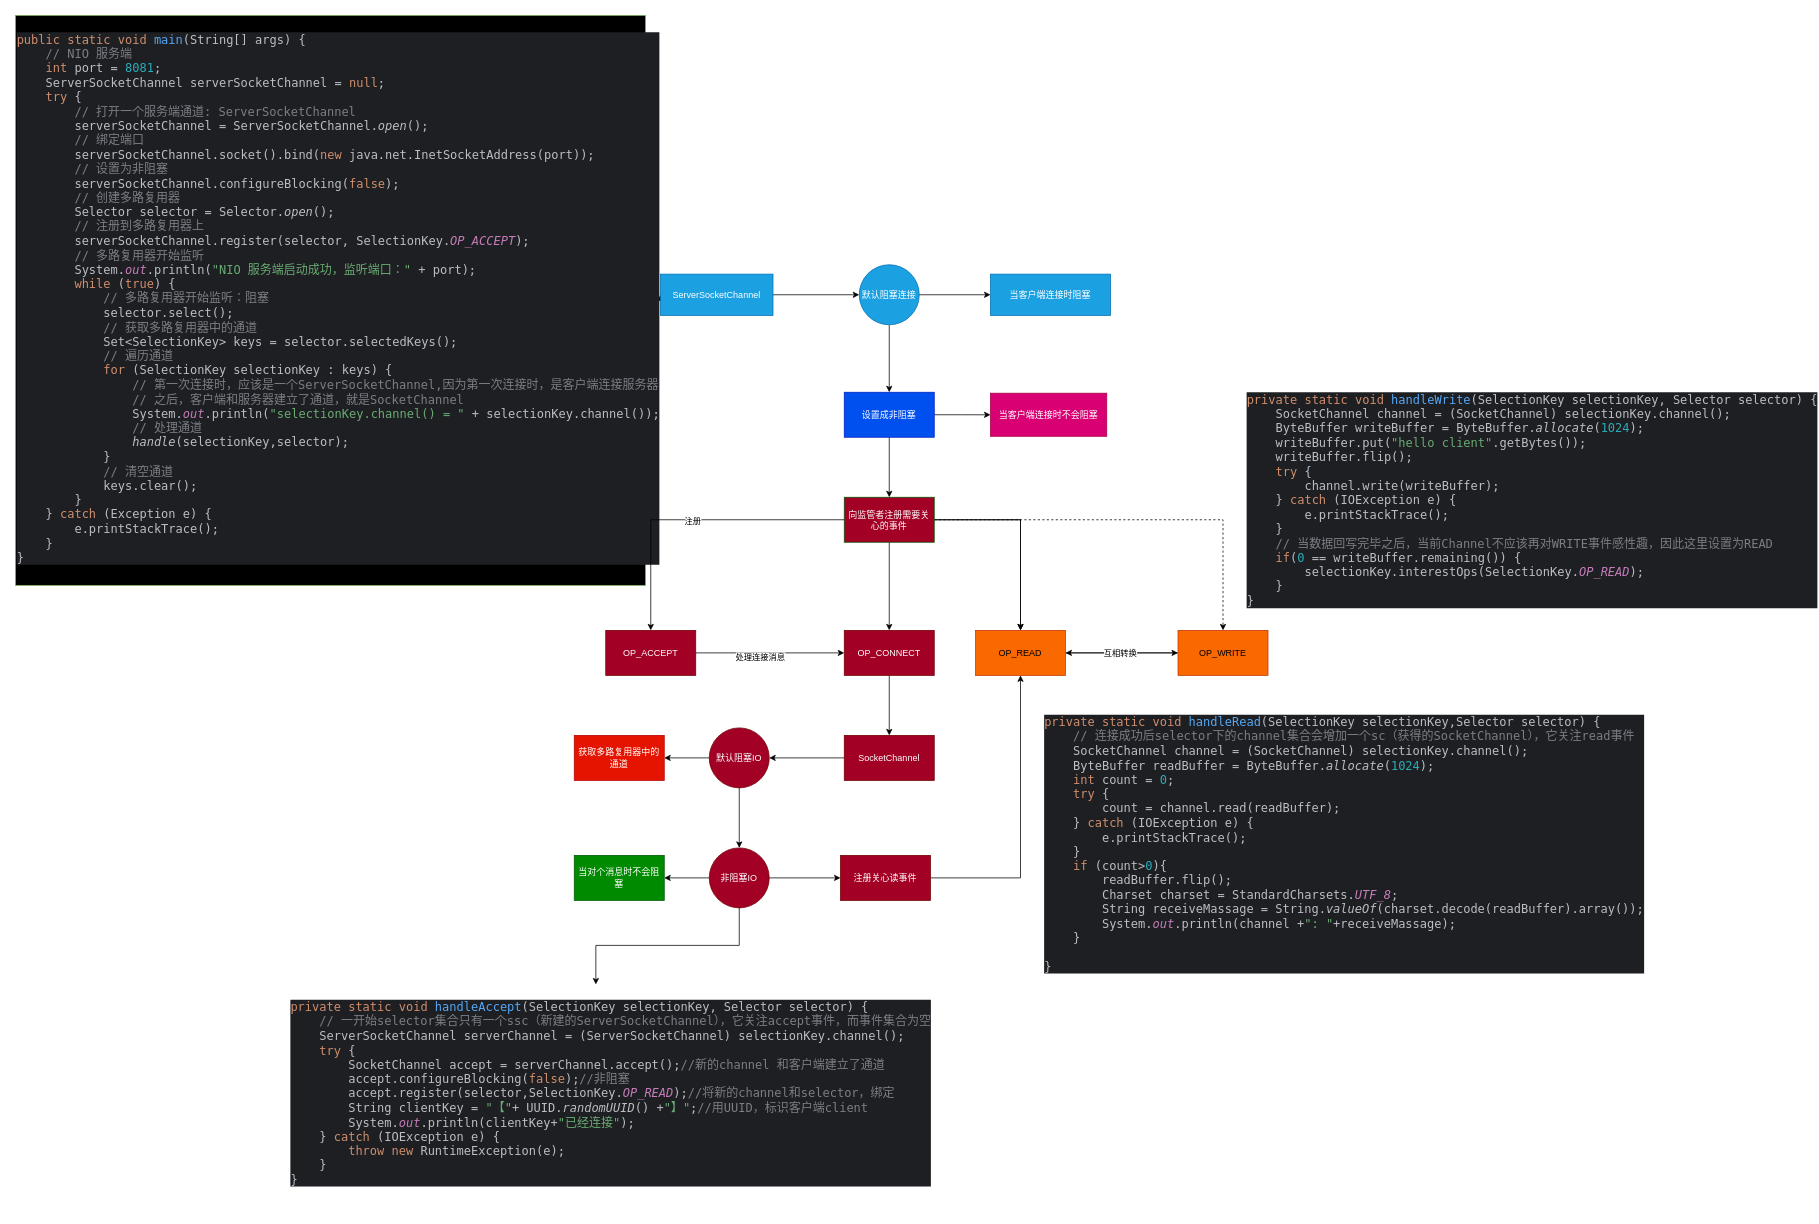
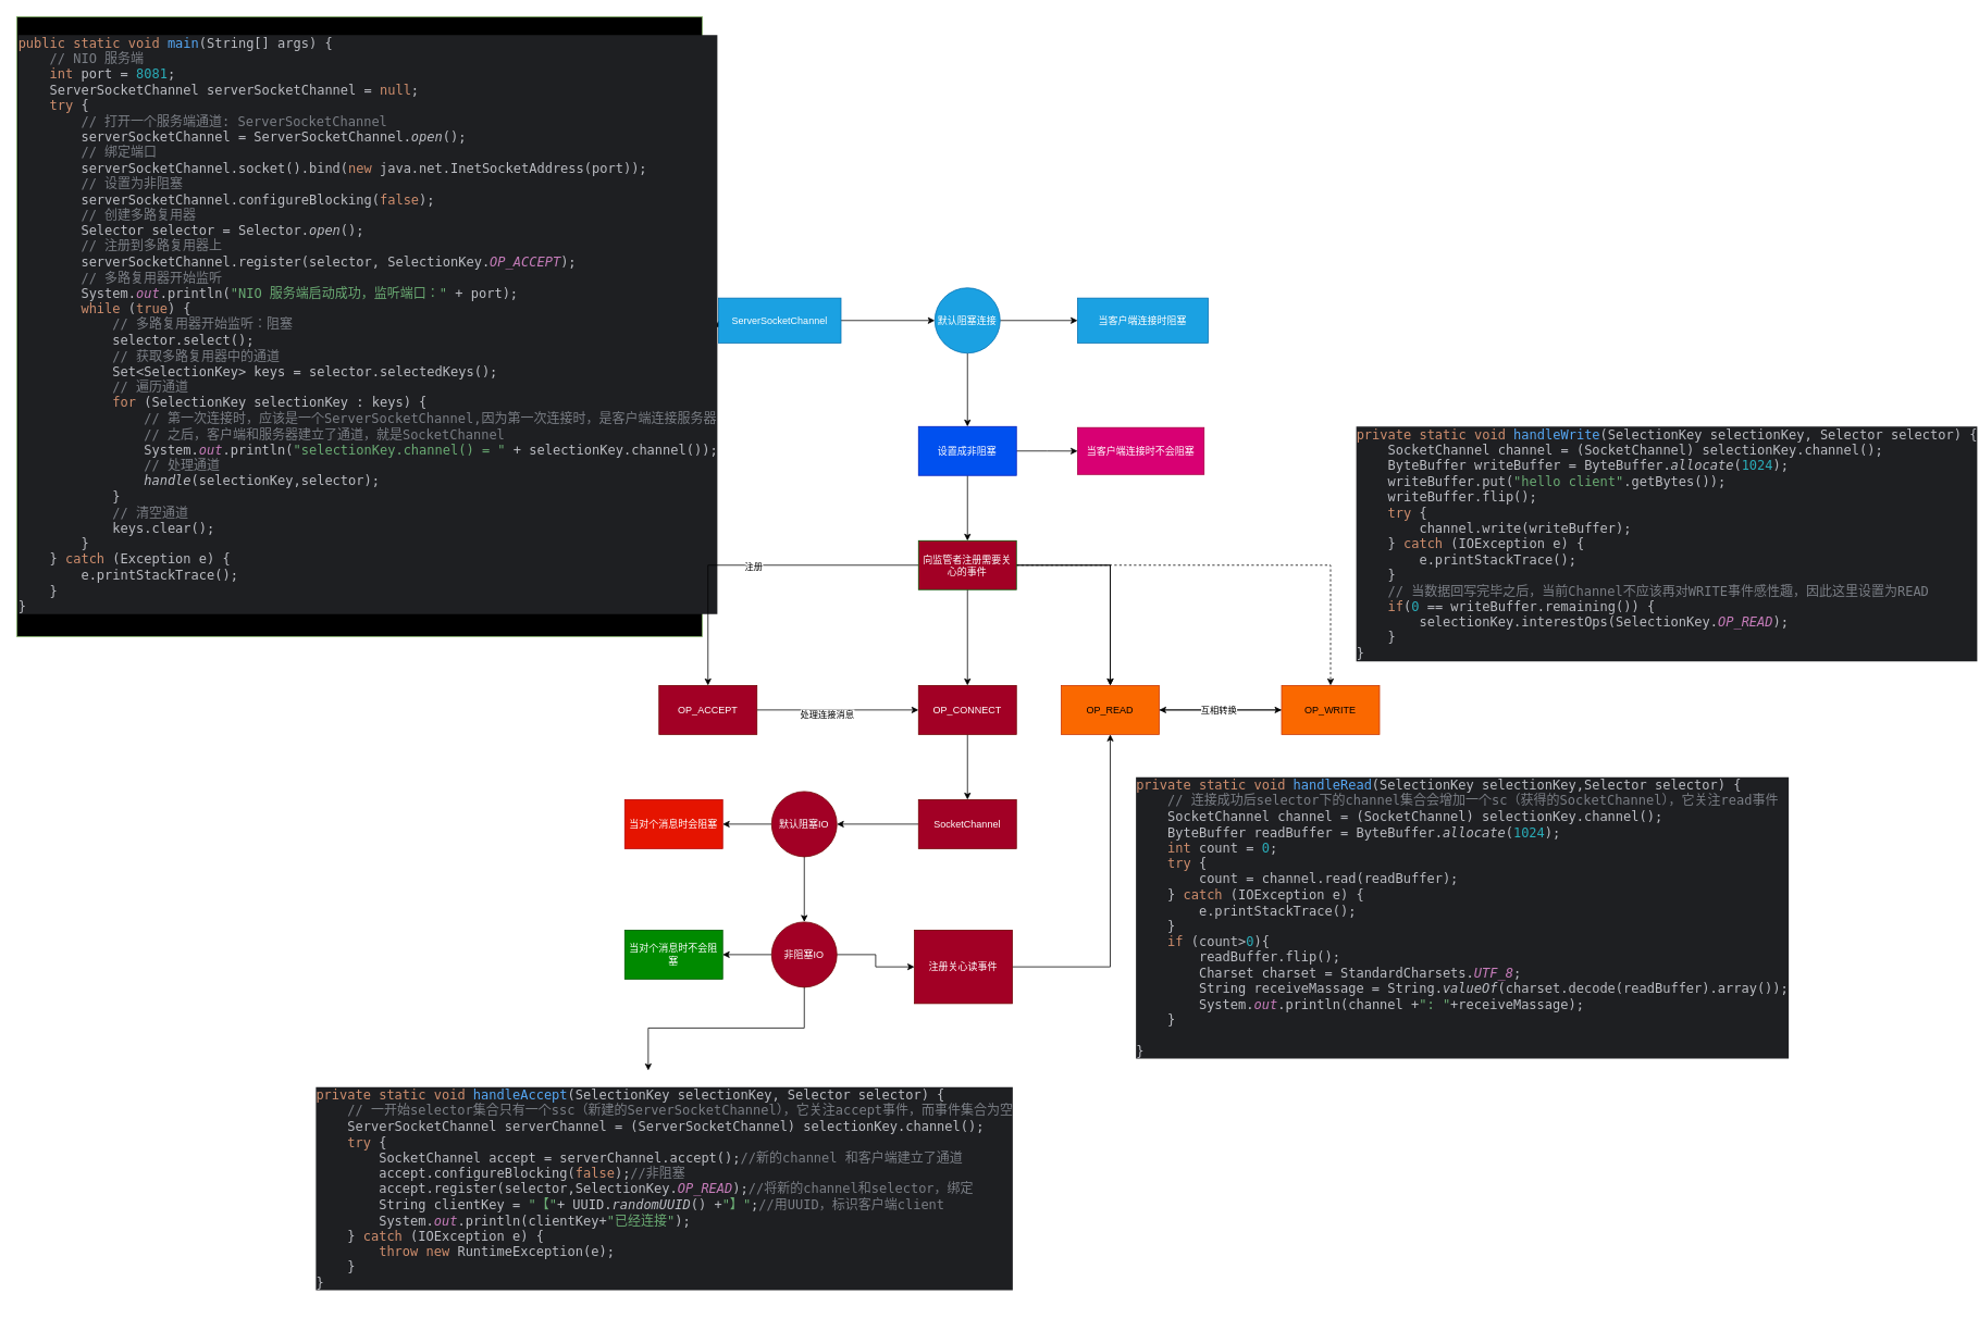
- <mxCell id="41" value="获取多路复用器中的通道" style="whiteSpace=wrap;html=1;fillColor=#e51400;strokeColor=#B20000;fontColor=#ffffff;" parent="1" vertex="1"><mxGeometry x="765" y="980" width="120" height="60" as="geometry" /></mxCell>
+ <mxCell id="41" value="当对个消息时会阻塞" style="whiteSpace=wrap;html=1;fillColor=#e51400;strokeColor=#B20000;fontColor=#ffffff;" parent="1" vertex="1"><mxGeometry x="765" y="980" width="120" height="60" as="geometry" /></mxCell>
- <mxCell id="40" value="注册关心读事件" style="whiteSpace=wrap;html=1;fillColor=#a20025;strokeColor=#6F0000;fontColor=#ffffff;" parent="1" vertex="1"><mxGeometry x="1120" y="1140" width="120" height="60" as="geometry" /></mxCell>
+ <mxCell id="40" value="注册关心读事件" style="whiteSpace=wrap;html=1;fillColor=#a20025;strokeColor=#6F0000;fontColor=#ffffff;" parent="1" vertex="1"><mxGeometry x="1120" y="1140" width="120" height="90" as="geometry" /></mxCell>
